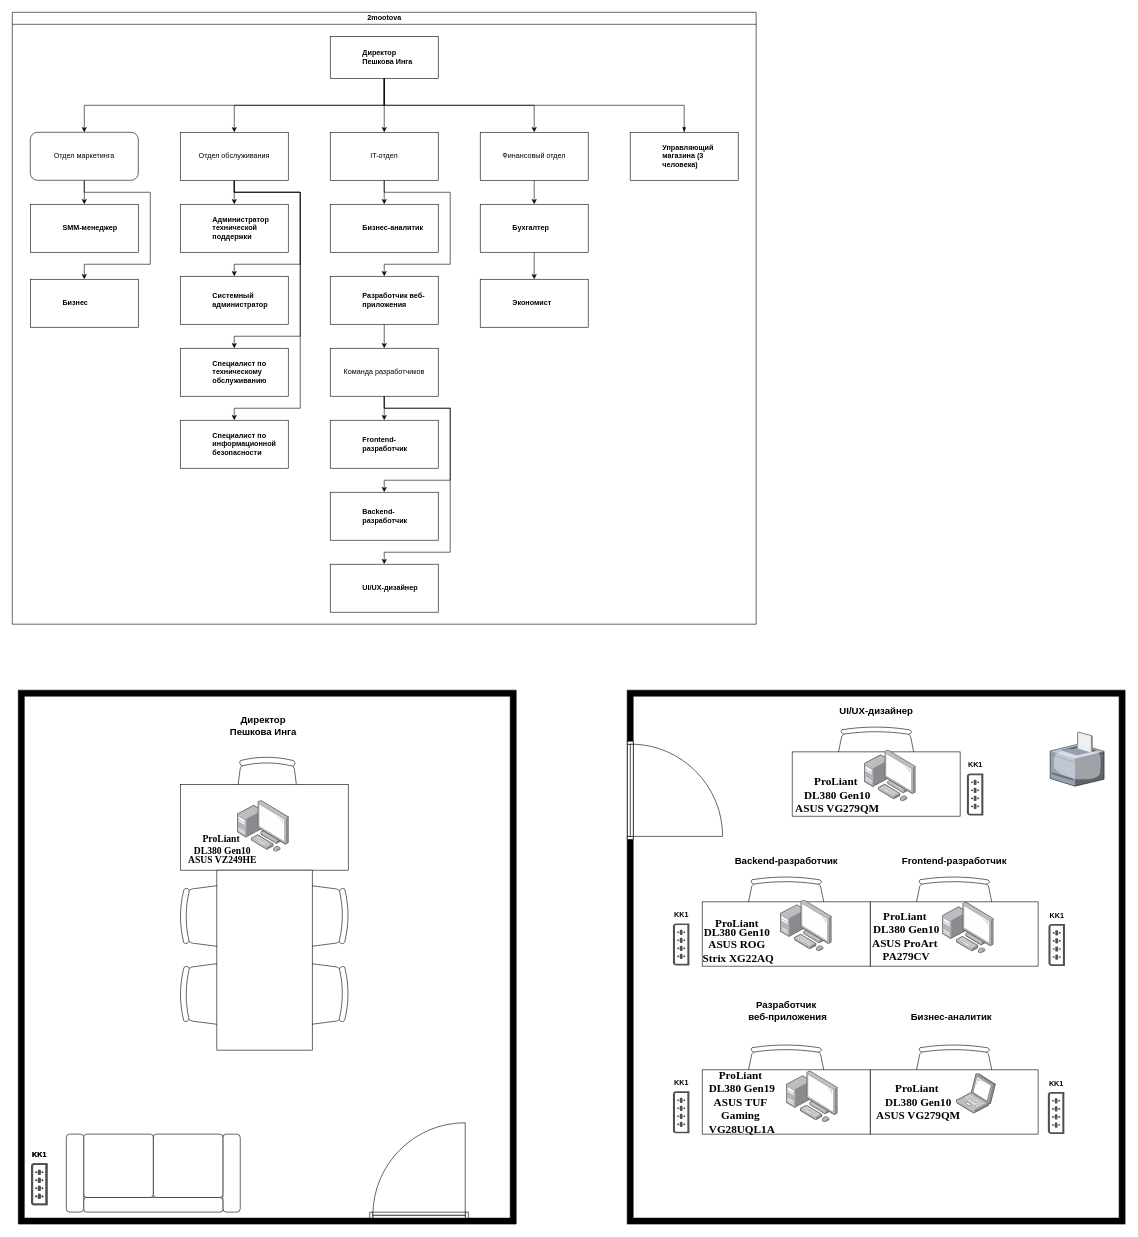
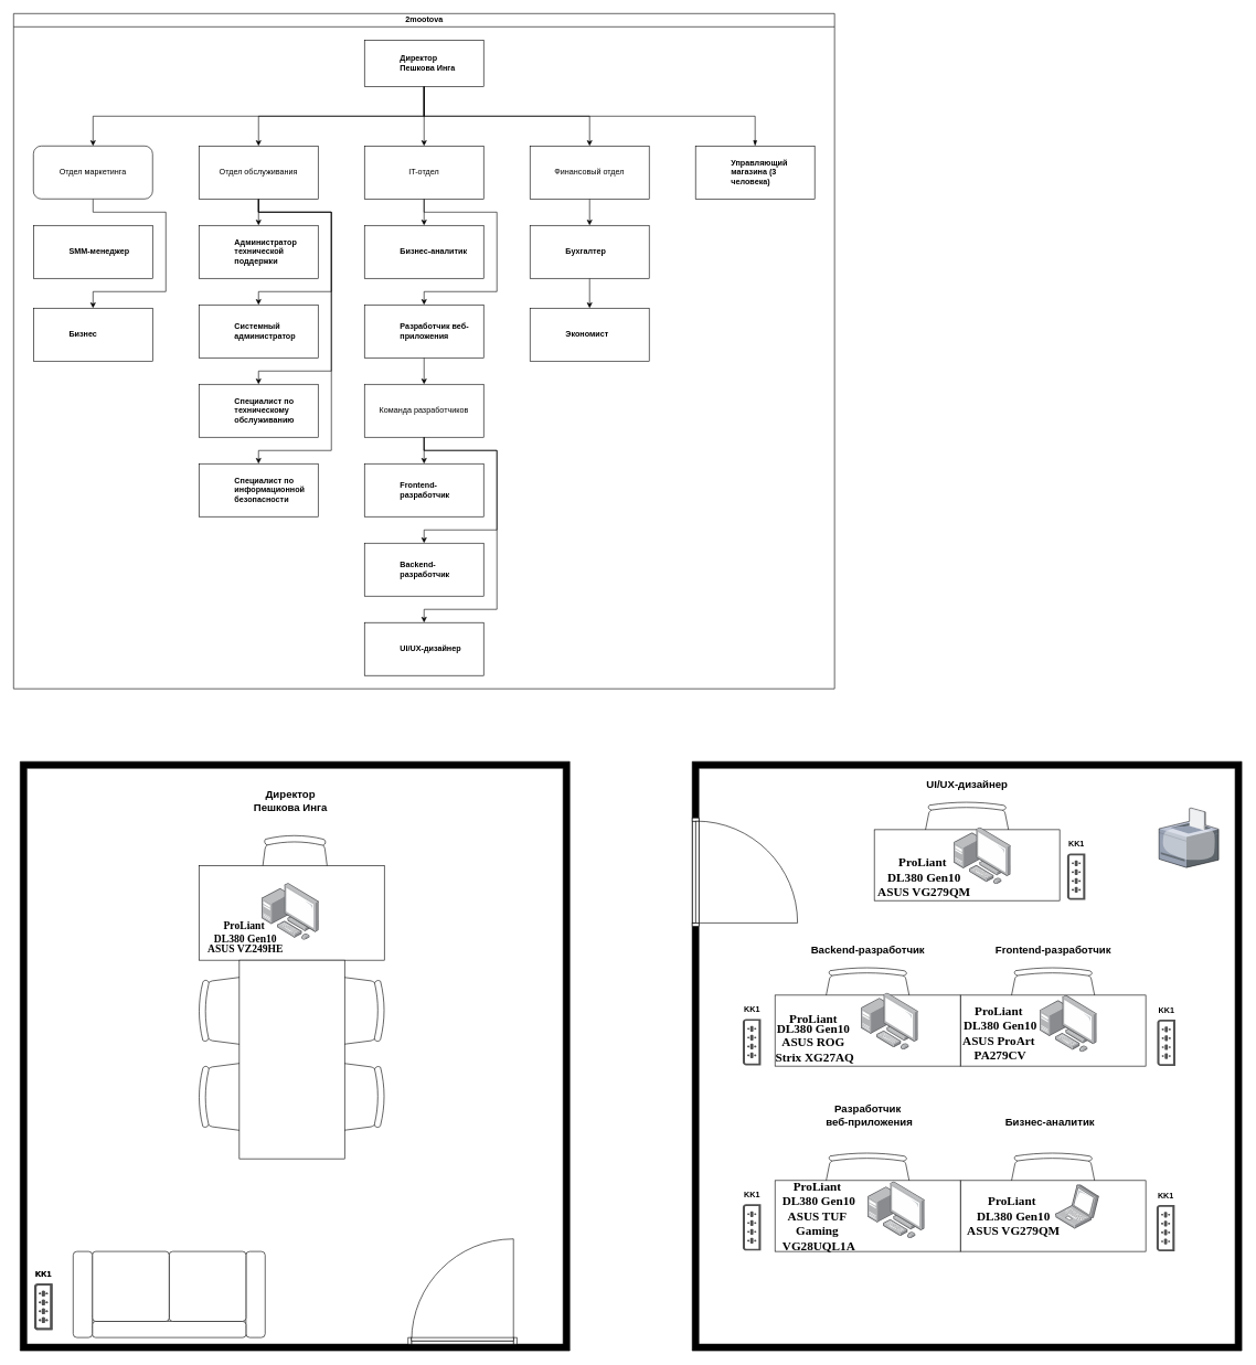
- <mxCell id="17" style="edgeStyle=orthogonalEdgeStyle;rounded=0;orthogonalLoop=1;jettySize=auto;html=1;exitX=0.5;exitY=1;exitDx=0;exitDy=0;entryX=0.5;entryY=0;entryDx=0;entryDy=0;" parent="6" source="19" target="15" edge="1"><mxGeometry relative="1" as="geometry" /></mxCell>
- <mxCell id="81" value="&lt;span style=&quot;line-height: 107%;&quot; lang=&quot;EN-US&quot;&gt;&lt;font face=&quot;Times New Roman, serif&quot;&gt;&lt;span style=&quot;font-size: 18.667px;&quot;&gt;&lt;b&gt;ProLiant&amp;nbsp;&lt;/b&gt;&lt;/span&gt;&lt;/font&gt;&lt;/span&gt;&lt;div&gt;&lt;span style=&quot;line-height: 107%;&quot; lang=&quot;EN-US&quot;&gt;&lt;font face=&quot;Times New Roman, serif&quot;&gt;&lt;span style=&quot;font-size: 18.667px;&quot;&gt;&lt;b&gt;DL380 Gen10&lt;/b&gt;&lt;/span&gt;&lt;/font&gt;&lt;b style=&quot;font-family: &amp;quot;Times New Roman&amp;quot;, serif; font-size: 14pt;&quot;&gt;&amp;nbsp;&lt;/b&gt;&lt;/span&gt;&lt;div&gt;&lt;font face=&quot;Times New Roman, serif&quot;&gt;&lt;span style=&quot;font-size: 18.667px;&quot;&gt;&lt;b&gt;ASUS ROG&amp;nbsp;&lt;/b&gt;&lt;/span&gt;&lt;/font&gt;&lt;/div&gt;&lt;div&gt;&lt;font face=&quot;Times New Roman, serif&quot;&gt;&lt;span style=&quot;font-size: 18.667px;&quot;&gt;&lt;b&gt;Strix XG22AQ&lt;/b&gt;&lt;/span&gt;&lt;/font&gt;&lt;/div&gt;&lt;/div&gt;" style="text;html=1;align=center;verticalAlign=middle;resizable=0;points=[];autosize=1;strokeColor=none;fillColor=none;" vertex="1" parent="77"><mxGeometry x="-10" y="65" width="140" height="90" as="geometry" /></mxCell>
+ <mxCell id="81" value="&lt;span style=&quot;line-height: 107%;&quot; lang=&quot;EN-US&quot;&gt;&lt;font face=&quot;Times New Roman, serif&quot;&gt;&lt;span style=&quot;font-size: 18.667px;&quot;&gt;&lt;b&gt;ProLiant&amp;nbsp;&lt;/b&gt;&lt;/span&gt;&lt;/font&gt;&lt;/span&gt;&lt;div&gt;&lt;span style=&quot;line-height: 107%;&quot; lang=&quot;EN-US&quot;&gt;&lt;font face=&quot;Times New Roman, serif&quot;&gt;&lt;span style=&quot;font-size: 18.667px;&quot;&gt;&lt;b&gt;DL380 Gen10&lt;/b&gt;&lt;/span&gt;&lt;/font&gt;&lt;b style=&quot;font-family: &amp;quot;Times New Roman&amp;quot;, serif; font-size: 14pt;&quot;&gt;&amp;nbsp;&lt;/b&gt;&lt;/span&gt;&lt;div&gt;&lt;font face=&quot;Times New Roman, serif&quot;&gt;&lt;span style=&quot;font-size: 18.667px;&quot;&gt;&lt;b&gt;ASUS ROG&amp;nbsp;&lt;/b&gt;&lt;/span&gt;&lt;/font&gt;&lt;/div&gt;&lt;div&gt;&lt;font face=&quot;Times New Roman, serif&quot;&gt;&lt;span style=&quot;font-size: 18.667px;&quot;&gt;&lt;b&gt;Strix XG27AQ&lt;/b&gt;&lt;/span&gt;&lt;/font&gt;&lt;/div&gt;&lt;/div&gt;" style="text;html=1;align=center;verticalAlign=middle;resizable=0;points=[];autosize=1;strokeColor=none;fillColor=none;" vertex="1" parent="77"><mxGeometry x="-10" y="65" width="140" height="90" as="geometry" /></mxCell>
- <mxCell id="71" value="&lt;font face=&quot;Times New Roman, serif&quot;&gt;&lt;span style=&quot;font-size: 18.667px;&quot;&gt;&lt;b&gt;ProLiant&amp;nbsp;&lt;/b&gt;&lt;/span&gt;&lt;/font&gt;&lt;div&gt;&lt;font face=&quot;Times New Roman, serif&quot;&gt;&lt;span style=&quot;font-size: 18.667px;&quot;&gt;&lt;b&gt;DL380 Gen19&lt;/b&gt;&lt;/span&gt;&lt;/font&gt;&lt;br&gt;&lt;div&gt;&lt;font face=&quot;Times New Roman, serif&quot;&gt;&lt;span style=&quot;font-size: 18.667px;&quot;&gt;&lt;b&gt;ASUS TUF&amp;nbsp;&lt;/b&gt;&lt;/span&gt;&lt;/font&gt;&lt;/div&gt;&lt;div&gt;&lt;font face=&quot;Times New Roman, serif&quot;&gt;&lt;span style=&quot;font-size: 18.667px;&quot;&gt;&lt;b&gt;Gaming&amp;nbsp;&lt;/b&gt;&lt;/span&gt;&lt;/font&gt;&lt;/div&gt;&lt;div&gt;&lt;font face=&quot;Times New Roman, serif&quot;&gt;&lt;span style=&quot;font-size: 18.667px;&quot;&gt;&lt;b&gt;VG28UQL1A&lt;/b&gt;&lt;/span&gt;&lt;/font&gt;&lt;br&gt;&lt;/div&gt;&lt;/div&gt;" style="text;html=1;align=center;verticalAlign=middle;resizable=0;points=[];autosize=1;strokeColor=none;fillColor=none;" vertex="1" parent="67"><mxGeometry x="1" y="32" width="130" height="130" as="geometry" /></mxCell>
+ <mxCell id="71" value="&lt;font face=&quot;Times New Roman, serif&quot;&gt;&lt;span style=&quot;font-size: 18.667px;&quot;&gt;&lt;b&gt;ProLiant&amp;nbsp;&lt;/b&gt;&lt;/span&gt;&lt;/font&gt;&lt;div&gt;&lt;font face=&quot;Times New Roman, serif&quot;&gt;&lt;span style=&quot;font-size: 18.667px;&quot;&gt;&lt;b&gt;DL380 Gen10&lt;/b&gt;&lt;/span&gt;&lt;/font&gt;&lt;br&gt;&lt;div&gt;&lt;font face=&quot;Times New Roman, serif&quot;&gt;&lt;span style=&quot;font-size: 18.667px;&quot;&gt;&lt;b&gt;ASUS TUF&amp;nbsp;&lt;/b&gt;&lt;/span&gt;&lt;/font&gt;&lt;/div&gt;&lt;div&gt;&lt;font face=&quot;Times New Roman, serif&quot;&gt;&lt;span style=&quot;font-size: 18.667px;&quot;&gt;&lt;b&gt;Gaming&amp;nbsp;&lt;/b&gt;&lt;/span&gt;&lt;/font&gt;&lt;/div&gt;&lt;div&gt;&lt;font face=&quot;Times New Roman, serif&quot;&gt;&lt;span style=&quot;font-size: 18.667px;&quot;&gt;&lt;b&gt;VG28UQL1A&lt;/b&gt;&lt;/span&gt;&lt;/font&gt;&lt;br&gt;&lt;/div&gt;&lt;/div&gt;" style="text;html=1;align=center;verticalAlign=middle;resizable=0;points=[];autosize=1;strokeColor=none;fillColor=none;" vertex="1" parent="67"><mxGeometry x="1" y="32" width="130" height="130" as="geometry" /></mxCell>
